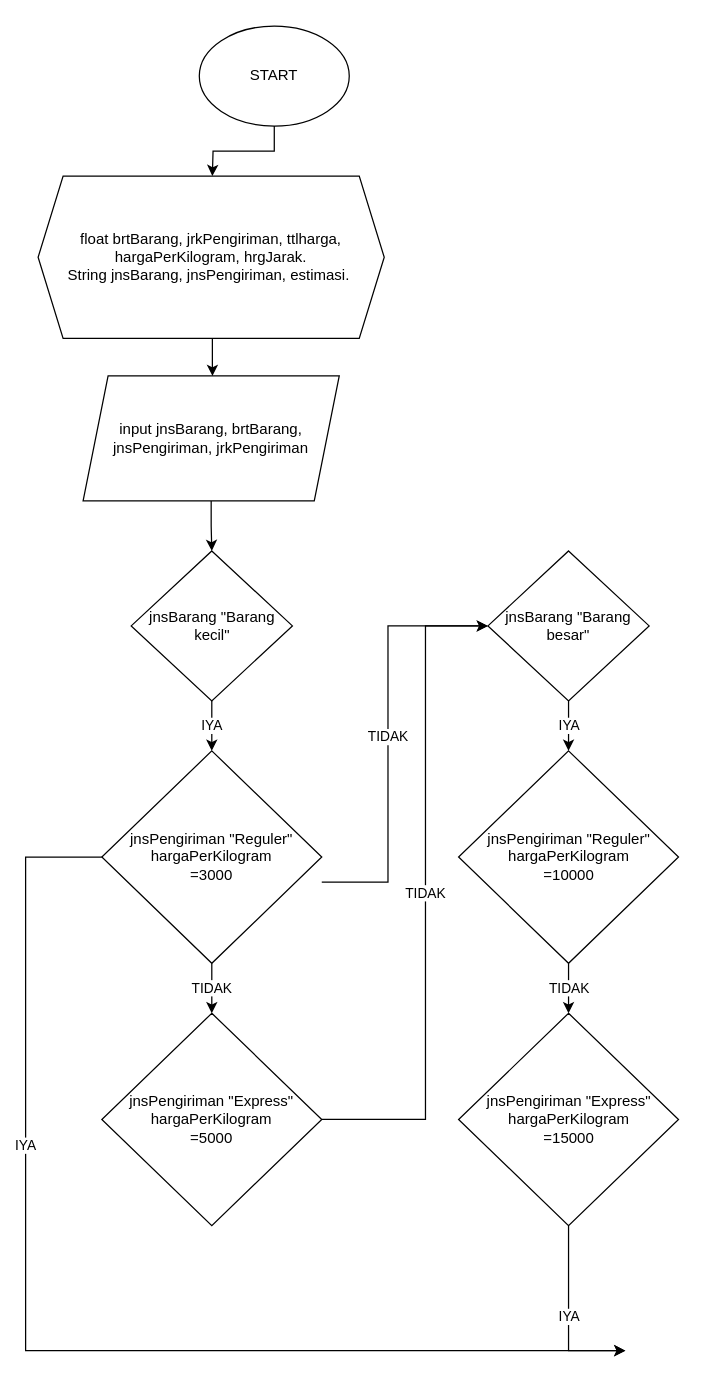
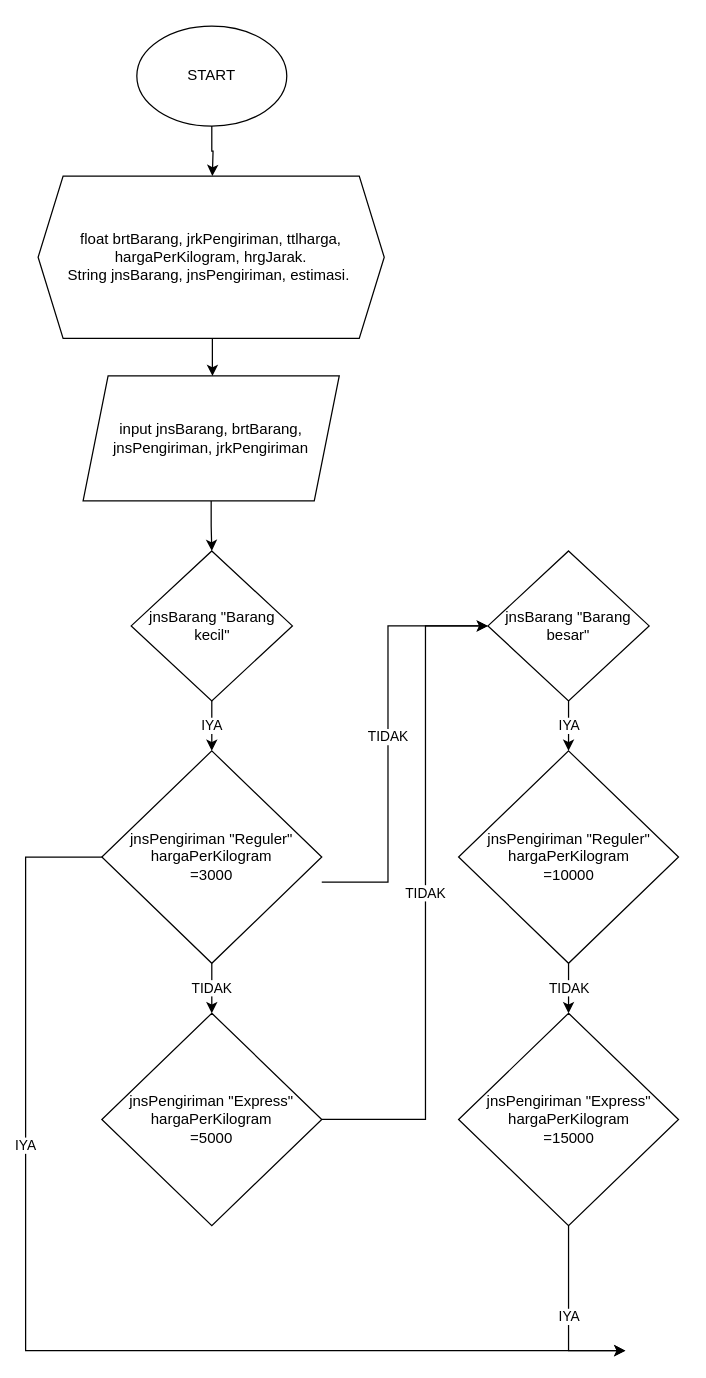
- <mxCell id="3" value="START" style="ellipse;whiteSpace=wrap;html=1;" vertex="1" parent="1"><mxGeometry x="159" y="20" width="120" height="80" as="geometry" /></mxCell>
+ <mxCell id="3" value="START" style="ellipse;whiteSpace=wrap;html=1;" vertex="1" parent="1"><mxGeometry x="109" y="20" width="120" height="80" as="geometry" /></mxCell>
